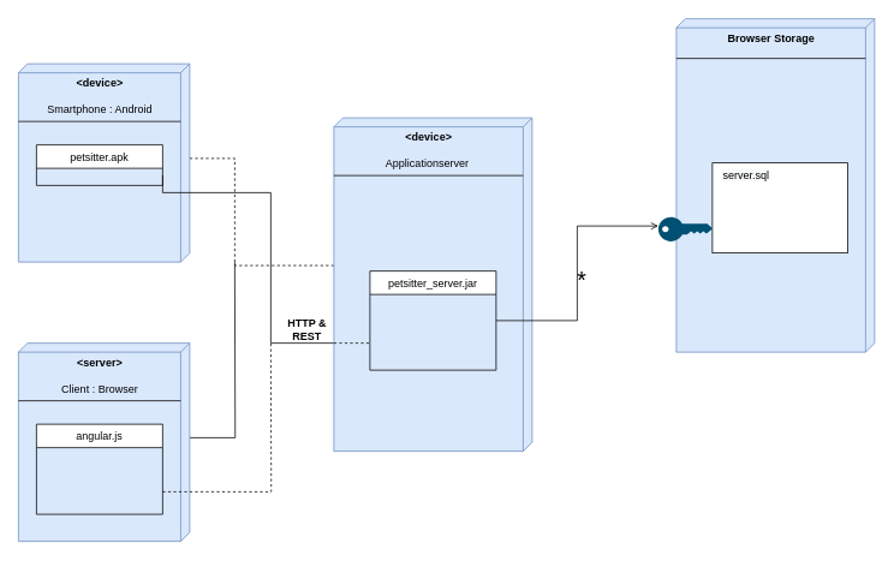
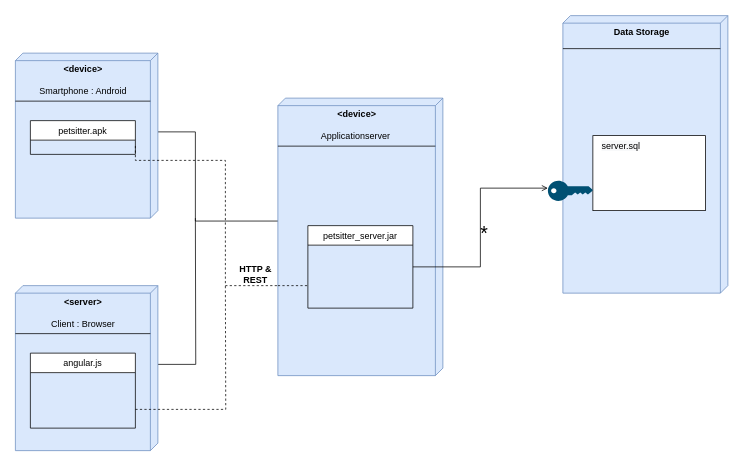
- <mxCell id="17" value="&lt;b&gt;Browser Storage&lt;/b&gt;" style="verticalAlign=top;align=center;spacingTop=8;spacingLeft=2;spacingRight=12;shape=cube;size=10;direction=south;fontStyle=0;html=1;fillColor=#dae8fc;strokeColor=#6c8ebf;" vertex="1" parent="1"><mxGeometry x="750" width="220" height="370" as="geometry" y="20" /></mxCell>
+ <mxCell id="17" value="&lt;b&gt;Data Storage&lt;/b&gt;" style="verticalAlign=top;align=center;spacingTop=8;spacingLeft=2;spacingRight=12;shape=cube;size=10;direction=south;fontStyle=0;html=1;fillColor=#dae8fc;strokeColor=#6c8ebf;" vertex="1" parent="1"><mxGeometry x="750" width="220" height="370" as="geometry" y="20" /></mxCell>
- <mxCell id="2" style="edgeStyle=orthogonalEdgeStyle;rounded=0;orthogonalLoop=1;jettySize=auto;html=1;exitX=0;exitY=0;exitDx=105;exitDy=0;exitPerimeter=0;entryX=0.443;entryY=0.996;entryDx=0;entryDy=0;entryPerimeter=0;endArrow=none;endFill=0;dashed=1;" edge="1" parent="1" source="3" target="12"><mxGeometry relative="1" as="geometry"><Array as="points"><mxPoint x="260" y="175" /><mxPoint x="260" y="294" /></Array></mxGeometry></mxCell>
+ <mxCell id="2" style="edgeStyle=orthogonalEdgeStyle;rounded=0;orthogonalLoop=1;jettySize=auto;html=1;exitX=0;exitY=0;exitDx=105;exitDy=0;exitPerimeter=0;entryX=0.443;entryY=0.996;entryDx=0;entryDy=0;entryPerimeter=0;endArrow=none;endFill=0;" edge="1" parent="1" source="3" target="12"><mxGeometry relative="1" as="geometry"><Array as="points"><mxPoint x="260" y="175" /><mxPoint x="260" y="294" /></Array></mxGeometry></mxCell>
- <mxCell id="5" style="edgeStyle=orthogonalEdgeStyle;rounded=0;orthogonalLoop=1;jettySize=auto;html=1;exitX=1;exitY=0.75;exitDx=0;exitDy=0;entryX=0;entryY=0.75;entryDx=0;entryDy=0;endArrow=none;endFill=0;dashed=0;" edge="1" parent="1" source="6" target="15"><mxGeometry relative="1" as="geometry"><Array as="points"><mxPoint x="300" y="213" /><mxPoint x="300" y="380" /><mxPoint x="410" y="380" /></Array></mxGeometry></mxCell>
+ <mxCell id="5" style="edgeStyle=orthogonalEdgeStyle;rounded=0;orthogonalLoop=1;jettySize=auto;html=1;exitX=1;exitY=0.75;exitDx=0;exitDy=0;entryX=0;entryY=0.75;entryDx=0;entryDy=0;endArrow=none;endFill=0;dashed=1;" edge="1" parent="1" source="6" target="15"><mxGeometry relative="1" as="geometry"><Array as="points"><mxPoint x="300" y="213" /><mxPoint x="300" y="380" /><mxPoint x="410" y="380" /></Array></mxGeometry></mxCell>
